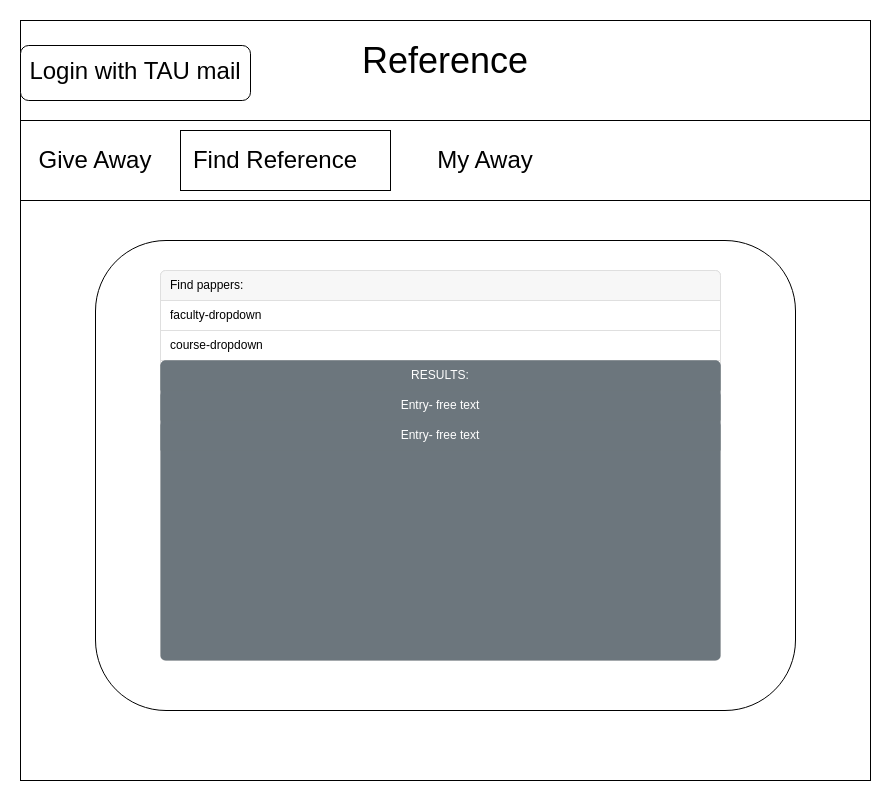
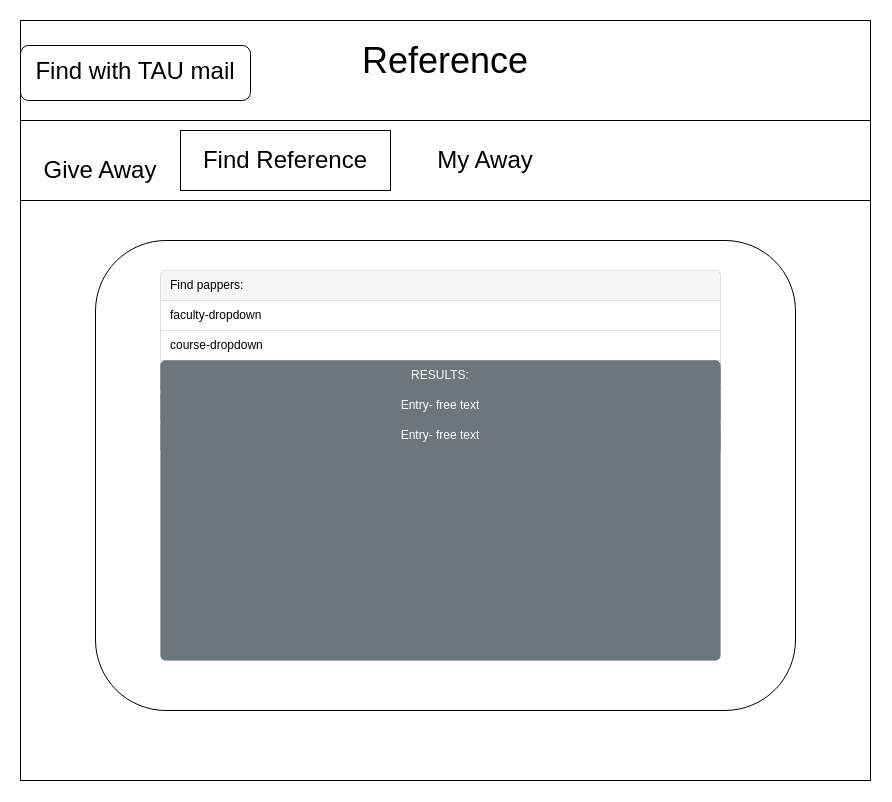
- <mxCell id="11" value="&lt;span style=&quot;font-size: 24px&quot;&gt;Login with TAU mail&lt;/span&gt;" style="text;html=1;strokeColor=none;fillColor=none;align=center;verticalAlign=middle;whiteSpace=wrap;rounded=0;" parent="1" vertex="1"><mxGeometry x="25" y="46" width="220" height="50" as="geometry" /></mxCell>
+ <mxCell id="11" value="&lt;span style=&quot;font-size: 24px&quot;&gt;Find with TAU mail&lt;/span&gt;" style="text;html=1;strokeColor=none;fillColor=none;align=center;verticalAlign=middle;whiteSpace=wrap;rounded=0;" parent="1" vertex="1"><mxGeometry x="25" y="46" width="220" height="50" as="geometry" /></mxCell>
- <mxCell id="8" value="&lt;font style=&quot;font-size: 24px&quot;&gt;Give Away&lt;/font&gt;" style="text;html=1;strokeColor=none;fillColor=none;align=center;verticalAlign=middle;whiteSpace=wrap;rounded=0;" parent="1" vertex="1"><mxGeometry x="25" y="135" width="140" height="50" as="geometry" /></mxCell>
+ <mxCell id="8" value="&lt;font style=&quot;font-size: 24px&quot;&gt;Give Away&lt;/font&gt;" style="text;html=1;strokeColor=none;fillColor=none;align=center;verticalAlign=middle;whiteSpace=wrap;rounded=0;" parent="1" vertex="1"><mxGeometry x="30" y="145" width="140" height="50" as="geometry" /></mxCell>
- <mxCell id="12" value="&lt;font style=&quot;font-size: 24px&quot;&gt;Find Reference&lt;/font&gt;" style="text;html=1;strokeColor=none;fillColor=none;align=center;verticalAlign=middle;whiteSpace=wrap;rounded=0;" parent="1" vertex="1"><mxGeometry x="190" y="135" width="170" height="50" as="geometry" /></mxCell>
+ <mxCell id="12" value="&lt;font style=&quot;font-size: 24px&quot;&gt;Find Reference&lt;/font&gt;" style="text;html=1;strokeColor=none;fillColor=none;align=center;verticalAlign=middle;whiteSpace=wrap;rounded=0;" parent="1" vertex="1"><mxGeometry x="200" y="135" width="170" height="50" as="geometry" /></mxCell>
